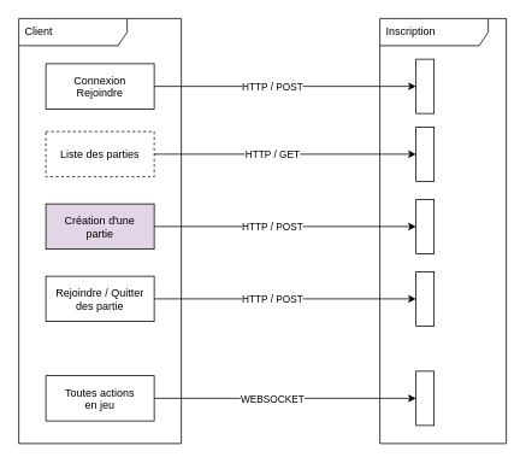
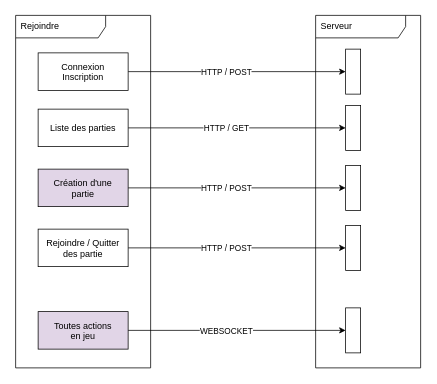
- <mxCell id="2" value="Client" style="shape=umlFrame;whiteSpace=wrap;html=1;width=120;height=30;boundedLbl=1;verticalAlign=middle;align=left;spacingLeft=5;" parent="1" vertex="1"><mxGeometry x="20" y="20" width="180" height="470" as="geometry" /></mxCell>
+ <mxCell id="2" value="Rejoindre" style="shape=umlFrame;whiteSpace=wrap;html=1;width=120;height=30;boundedLbl=1;verticalAlign=middle;align=left;spacingLeft=5;" parent="1" vertex="1"><mxGeometry x="20" y="20" width="180" height="470" as="geometry" /></mxCell>
- <mxCell id="3" value="Inscription" style="shape=umlFrame;whiteSpace=wrap;html=1;width=120;height=30;boundedLbl=1;verticalAlign=middle;align=left;spacingLeft=5;fillColor=default;" parent="1" vertex="1"><mxGeometry x="420" y="20" width="140" height="470" as="geometry" /></mxCell>
+ <mxCell id="3" value="Serveur" style="shape=umlFrame;whiteSpace=wrap;html=1;width=120;height=30;boundedLbl=1;verticalAlign=middle;align=left;spacingLeft=5;fillColor=default;" parent="1" vertex="1"><mxGeometry x="420" y="20" width="140" height="470" as="geometry" /></mxCell>
- <mxCell id="6" value="Connexion&#10;Rejoindre" style="fontStyle=0;" parent="1" vertex="1"><mxGeometry x="50" y="70" width="120" height="50" as="geometry" /></mxCell>
+ <mxCell id="6" value="Connexion&#10;Inscription" style="fontStyle=0;" parent="1" vertex="1"><mxGeometry x="50" y="70" width="120" height="50" as="geometry" /></mxCell>
- <mxCell id="10" value="Liste des parties" style="fontStyle=0;dashed=1;" parent="1" vertex="1"><mxGeometry x="50" y="145" width="120" height="50" as="geometry" /></mxCell>
+ <mxCell id="10" value="Liste des parties" style="fontStyle=0;" parent="1" vertex="1"><mxGeometry x="50" y="145" width="120" height="50" as="geometry" /></mxCell>
- <mxCell id="22" value="Toutes actions&#10;en jeu" style="fontStyle=0;" parent="1" vertex="1"><mxGeometry x="50" y="415" width="120" height="50" as="geometry" /></mxCell>
+ <mxCell id="22" value="Toutes actions&#10;en jeu" style="fontStyle=0;fillColor=#e1d5e7;" parent="1" vertex="1"><mxGeometry x="50" y="415" width="120" height="50" as="geometry" /></mxCell>
